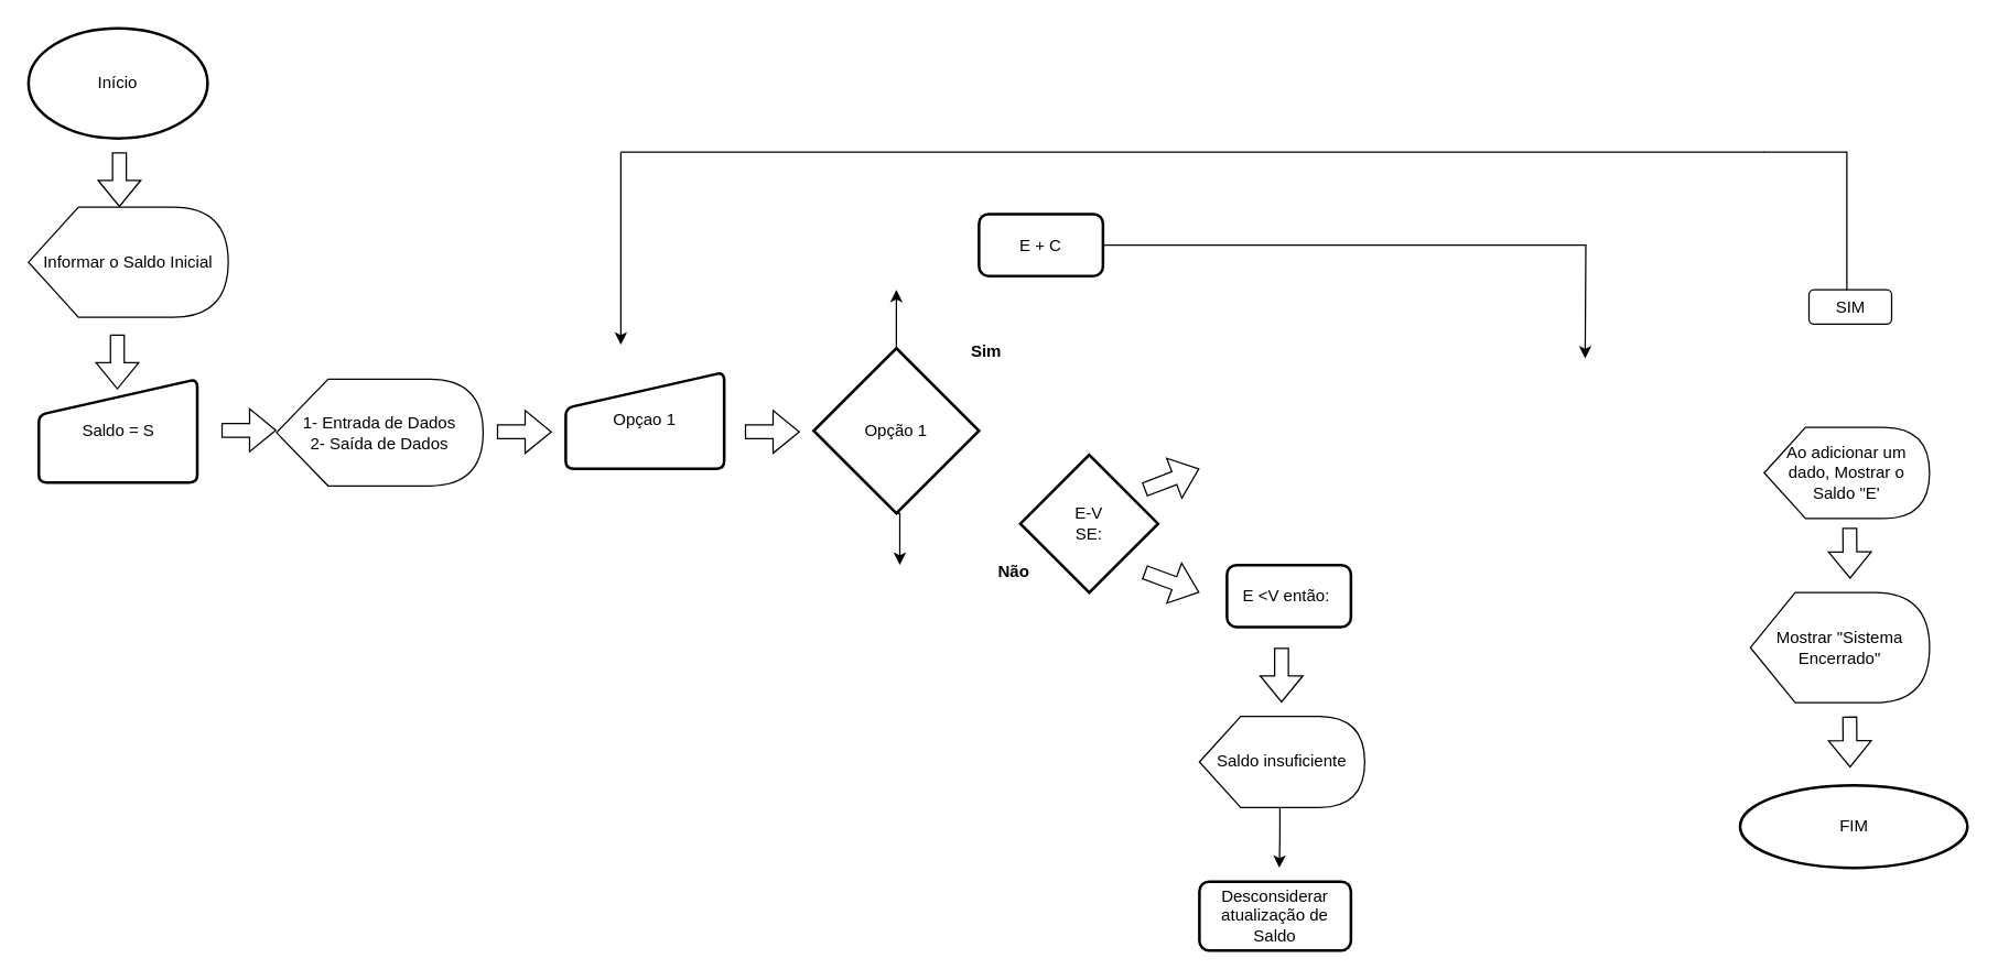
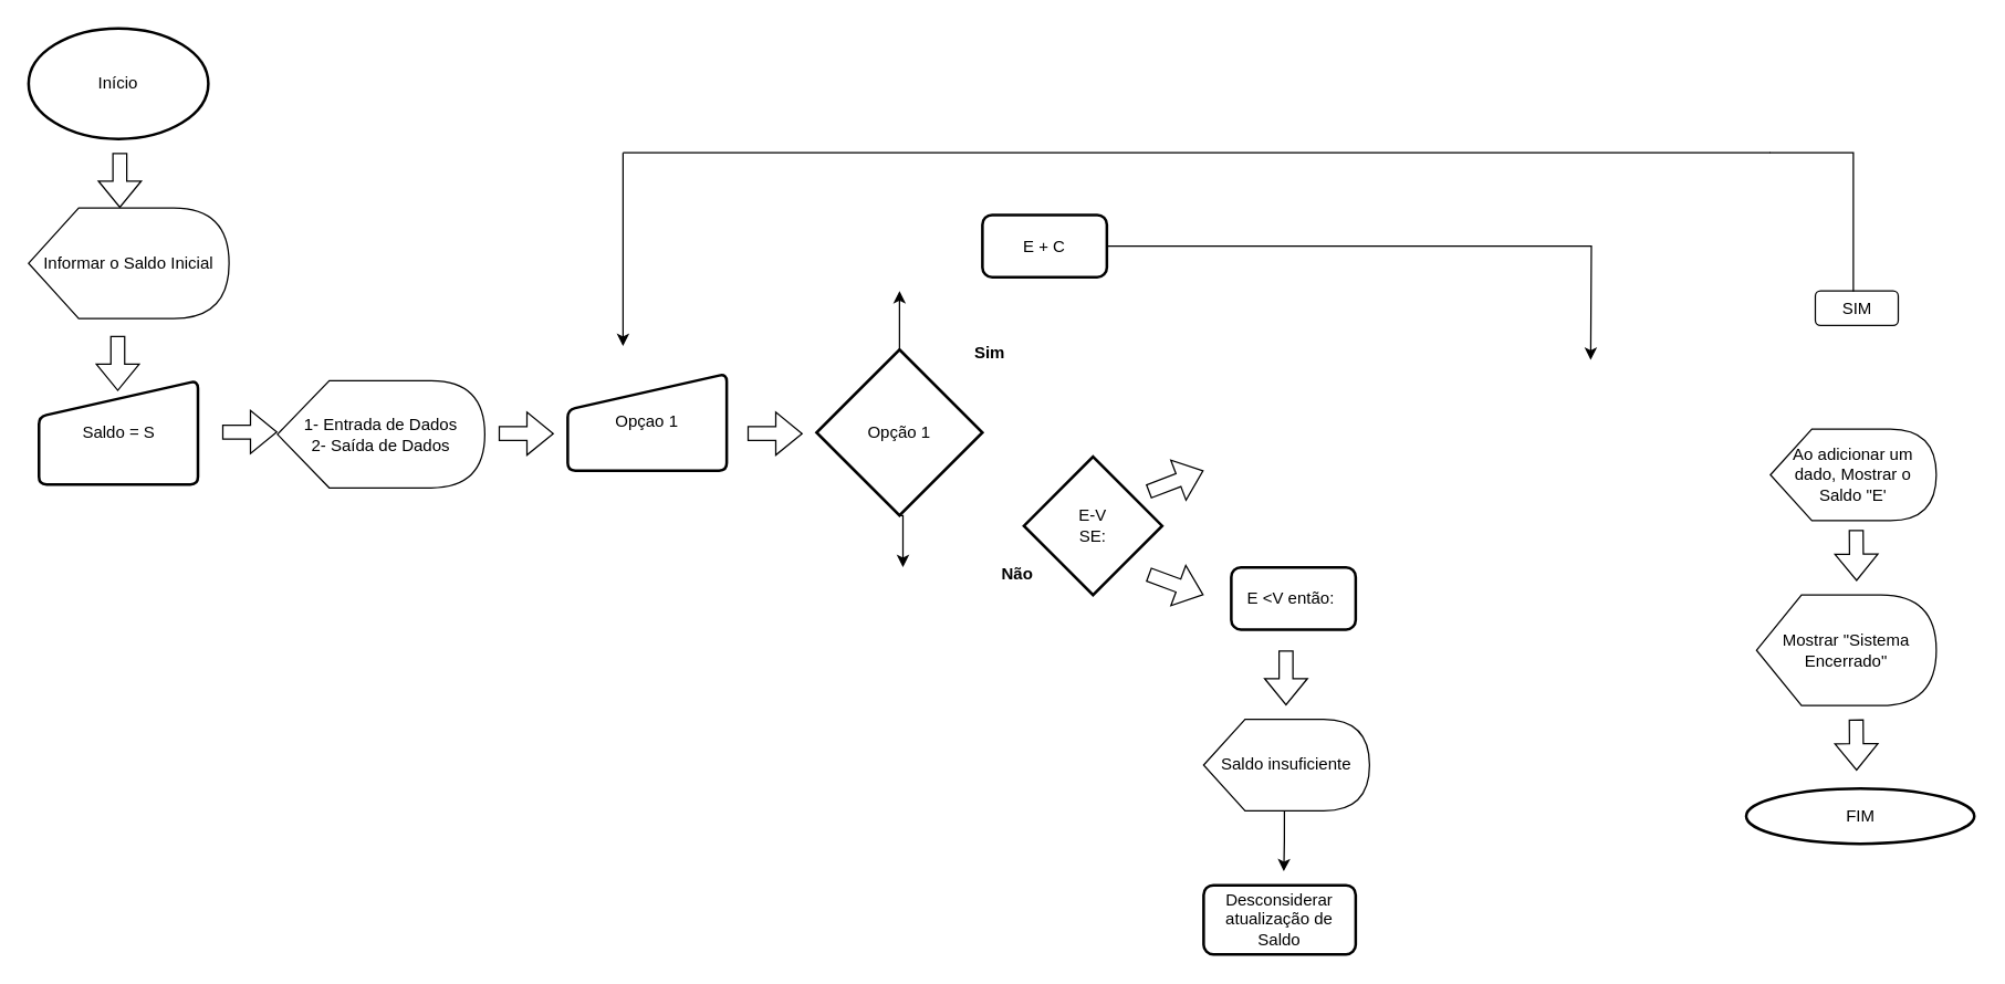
- <mxCell id="8" value="FIM" style="ellipse;whiteSpace=wrap;html=1;rounded=1;arcSize=14;strokeWidth=2;" parent="1" vertex="1"><mxGeometry x="1262.5" y="570" width="165" height="60" as="geometry" /></mxCell>
+ <mxCell id="8" value="FIM" style="ellipse;whiteSpace=wrap;html=1;rounded=1;arcSize=14;strokeWidth=2;" parent="1" vertex="1"><mxGeometry x="1262.5" y="570" width="165" height="40" as="geometry" /></mxCell>
